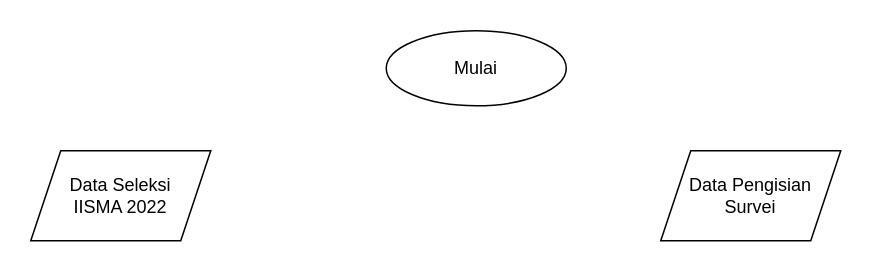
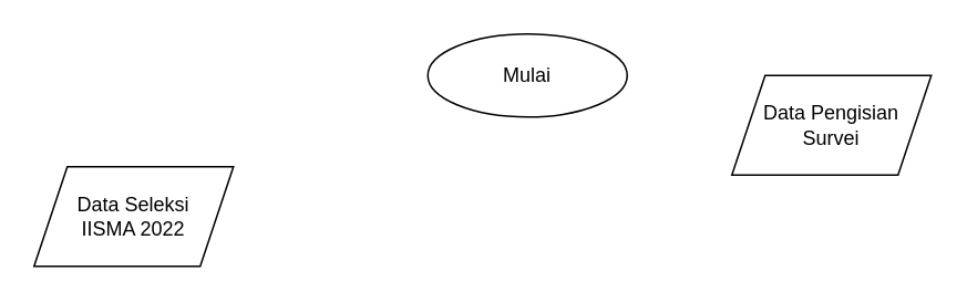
- <mxCell id="4" value="Data Pengisian Survei" style="shape=parallelogram;perimeter=parallelogramPerimeter;whiteSpace=wrap;html=1;fixedSize=1;" vertex="1" parent="1"><mxGeometry x="440" y="100" width="120" height="60" as="geometry" /></mxCell>
+ <mxCell id="4" value="Data Pengisian Survei" style="shape=parallelogram;perimeter=parallelogramPerimeter;whiteSpace=wrap;html=1;fixedSize=1;" vertex="1" parent="1"><mxGeometry x="440" y="45" width="120" height="60" as="geometry" /></mxCell>
